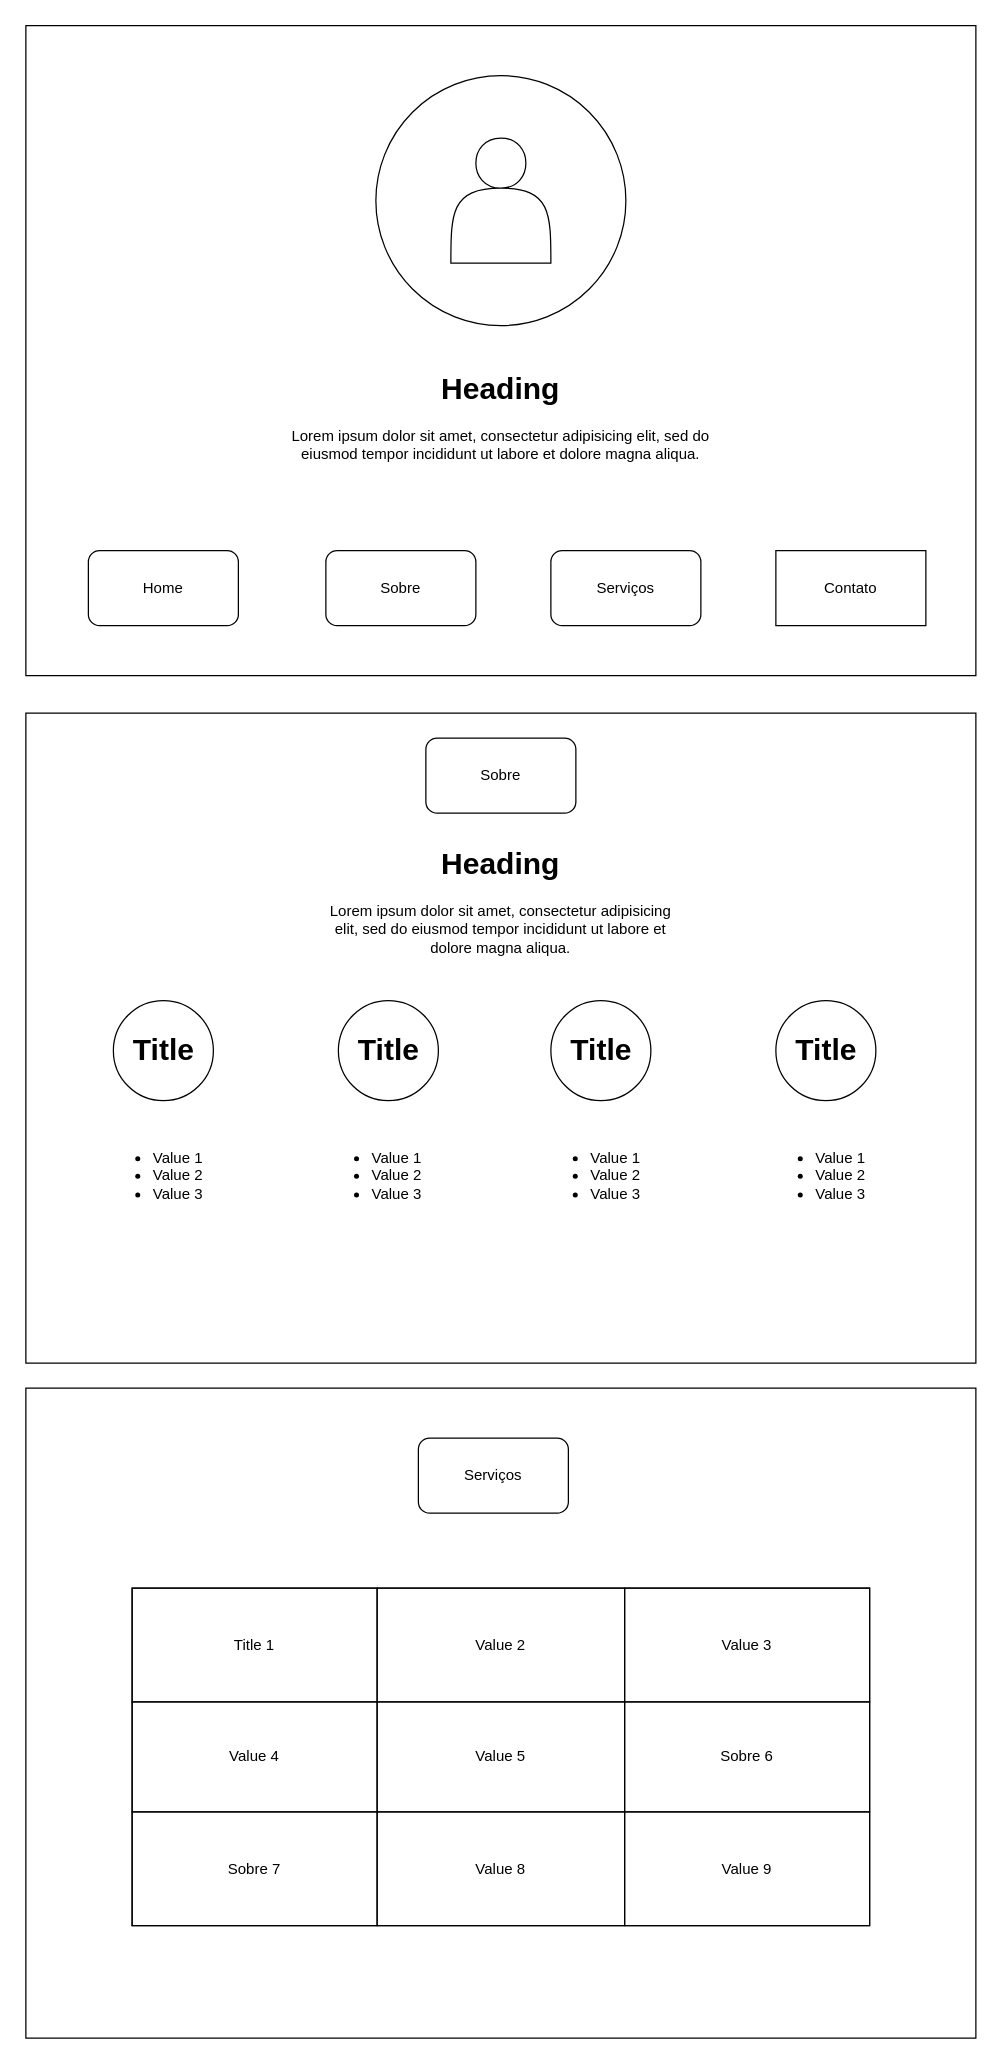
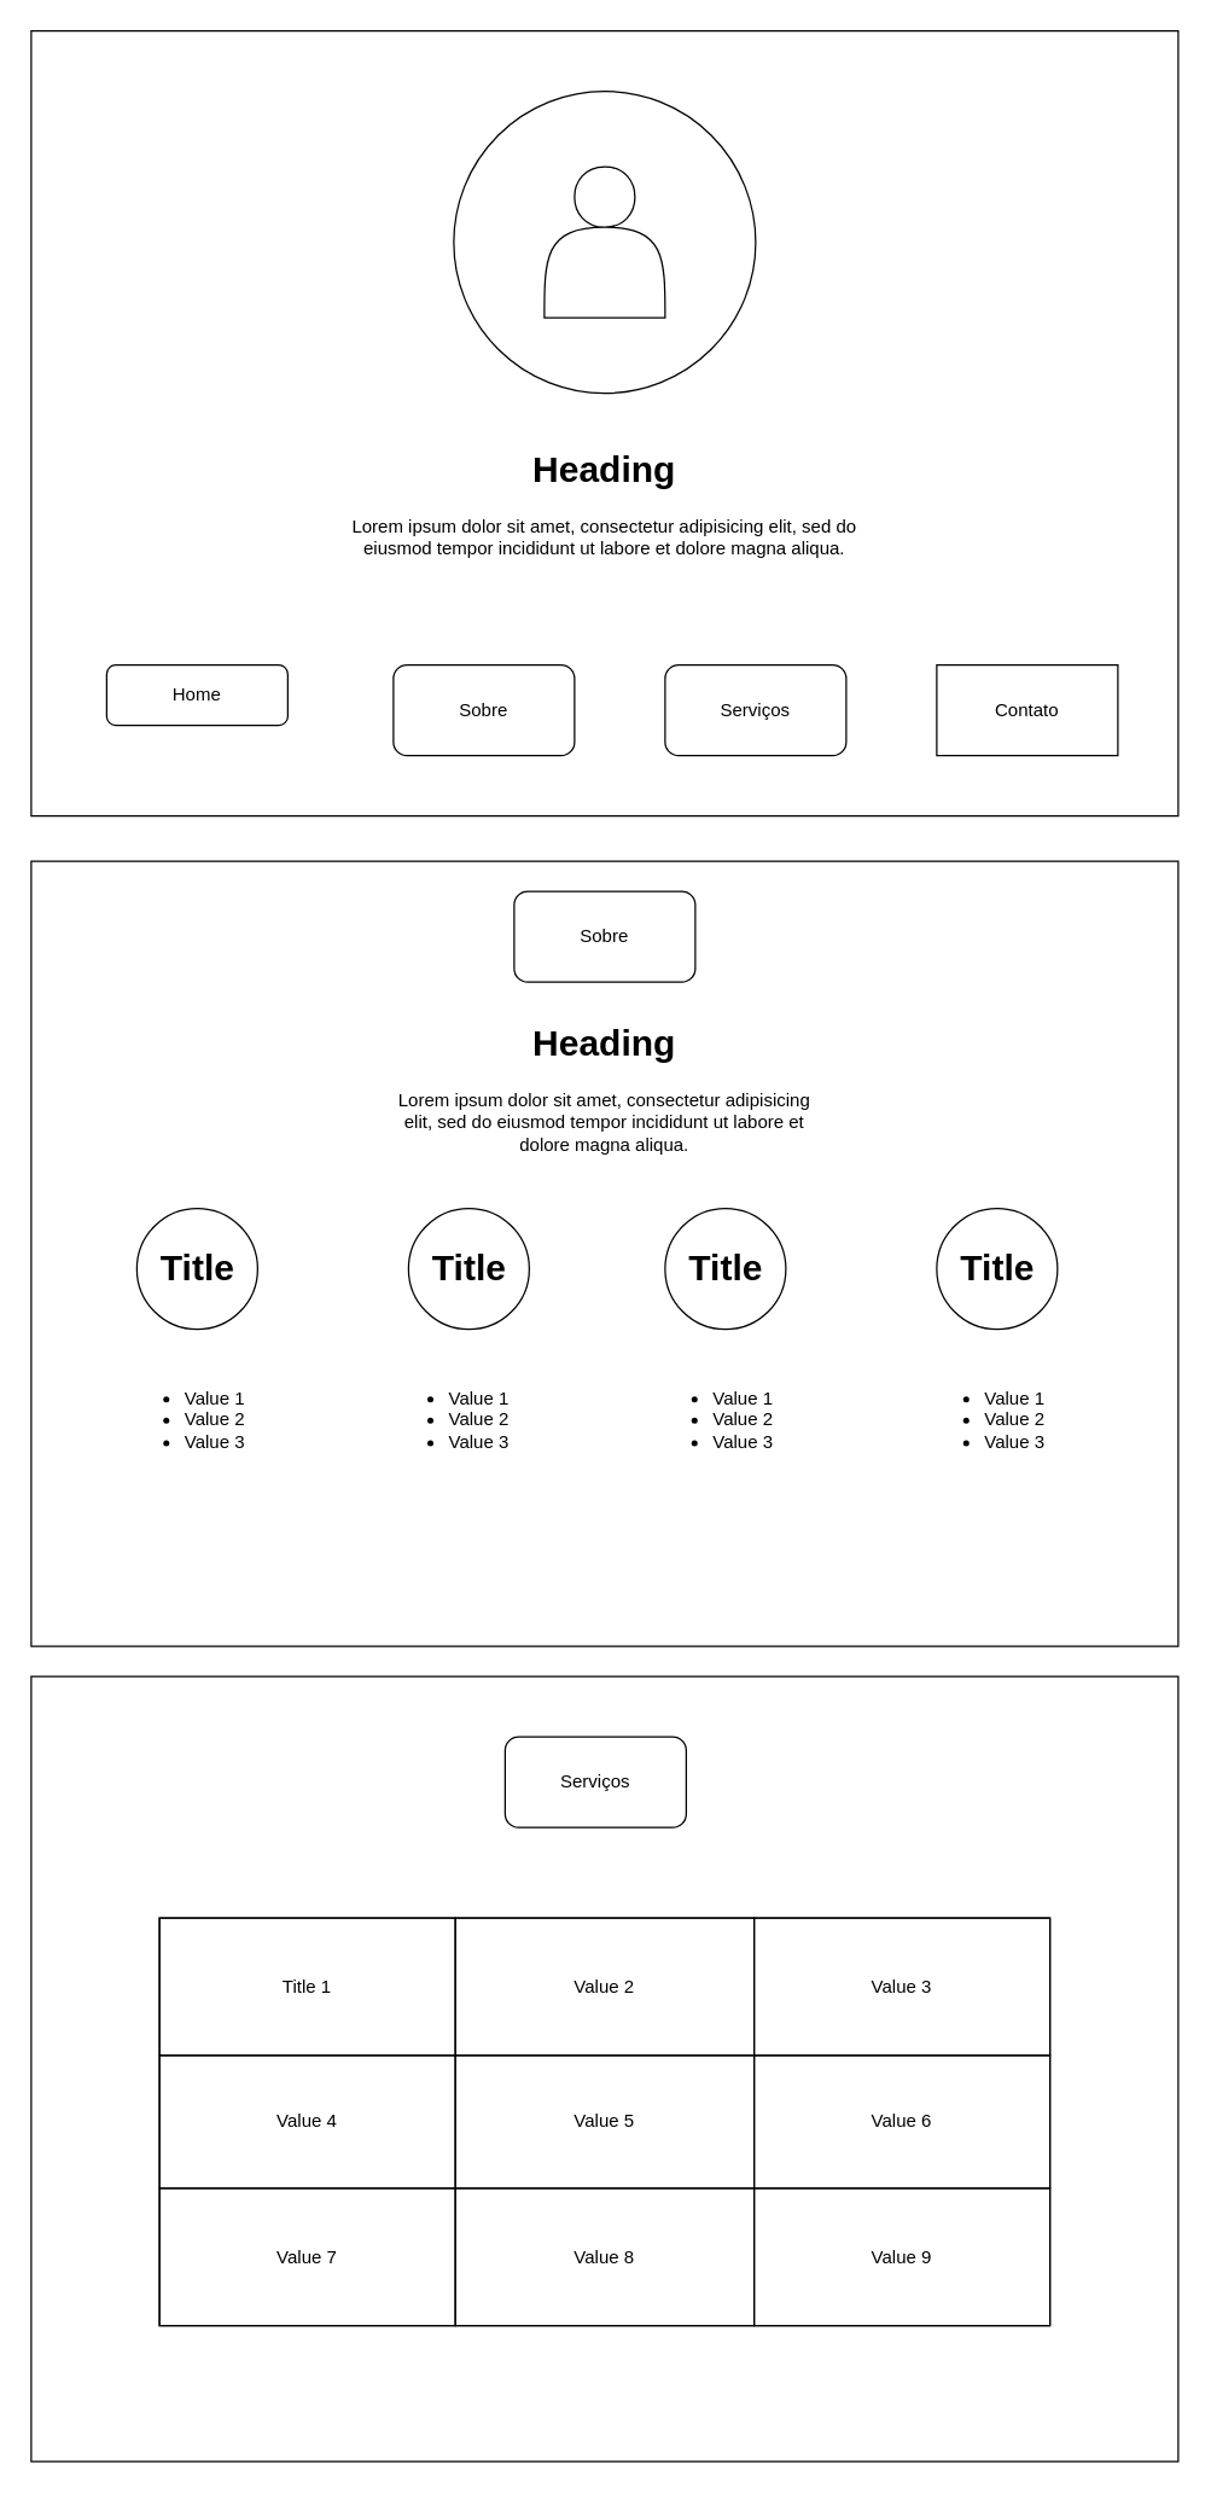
- <mxCell id="5" value="Home" style="rounded=1;whiteSpace=wrap;html=1;" vertex="1" parent="1"><mxGeometry x="70" y="440" width="120" height="60" as="geometry" /></mxCell>
+ <mxCell id="5" value="Home" style="rounded=1;whiteSpace=wrap;html=1;" vertex="1" parent="1"><mxGeometry x="70" y="440" width="120" height="40" as="geometry" /></mxCell>
- <mxCell id="35" value="Sobre 6" style="connectable=0;recursiveResize=0;strokeColor=inherit;fillColor=none;align=center;whiteSpace=wrap;html=1;" vertex="1" parent="32"><mxGeometry x="394" width="196" height="88" as="geometry"><mxRectangle width="196" height="88" as="alternateBounds" /></mxGeometry></mxCell>
+ <mxCell id="35" value="Value 6" style="connectable=0;recursiveResize=0;strokeColor=inherit;fillColor=none;align=center;whiteSpace=wrap;html=1;" vertex="1" parent="32"><mxGeometry x="394" width="196" height="88" as="geometry"><mxRectangle width="196" height="88" as="alternateBounds" /></mxGeometry></mxCell>
- <mxCell id="37" value="Sobre 7" style="connectable=0;recursiveResize=0;strokeColor=inherit;fillColor=none;align=center;whiteSpace=wrap;html=1;" vertex="1" parent="36"><mxGeometry width="196" height="91" as="geometry"><mxRectangle width="196" height="91" as="alternateBounds" /></mxGeometry></mxCell>
+ <mxCell id="37" value="Value 7" style="connectable=0;recursiveResize=0;strokeColor=inherit;fillColor=none;align=center;whiteSpace=wrap;html=1;" vertex="1" parent="36"><mxGeometry width="196" height="91" as="geometry"><mxRectangle width="196" height="91" as="alternateBounds" /></mxGeometry></mxCell>
